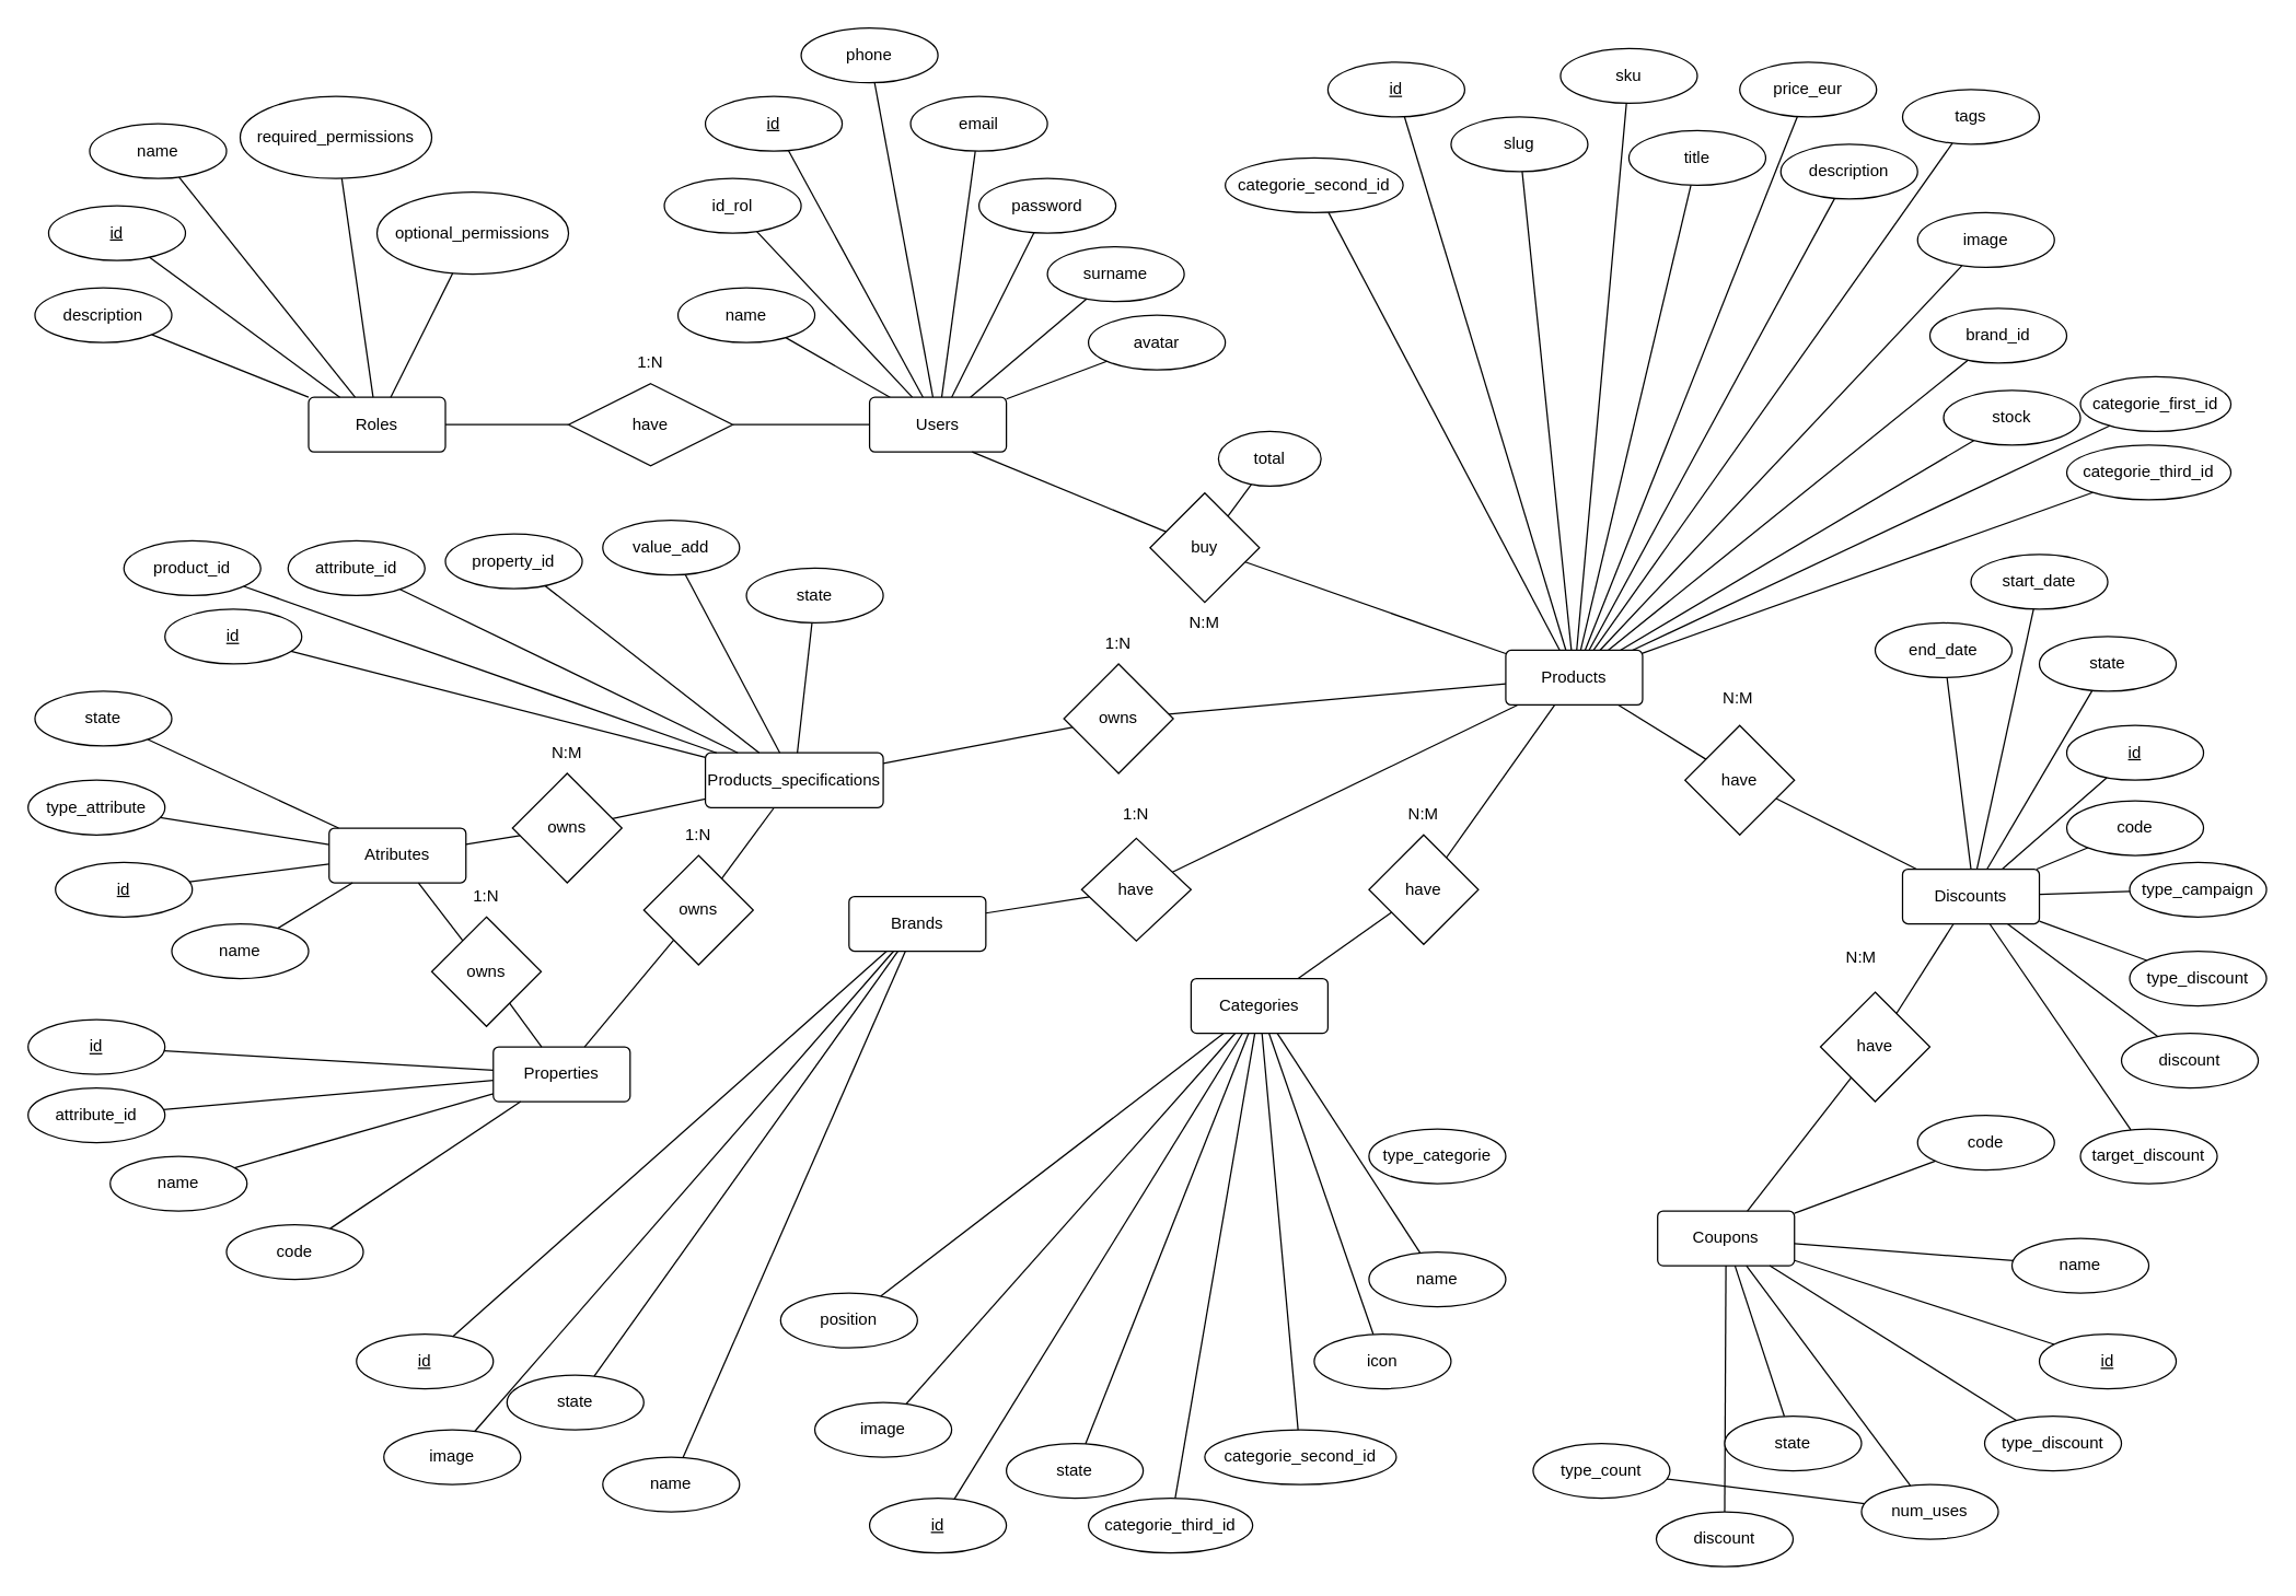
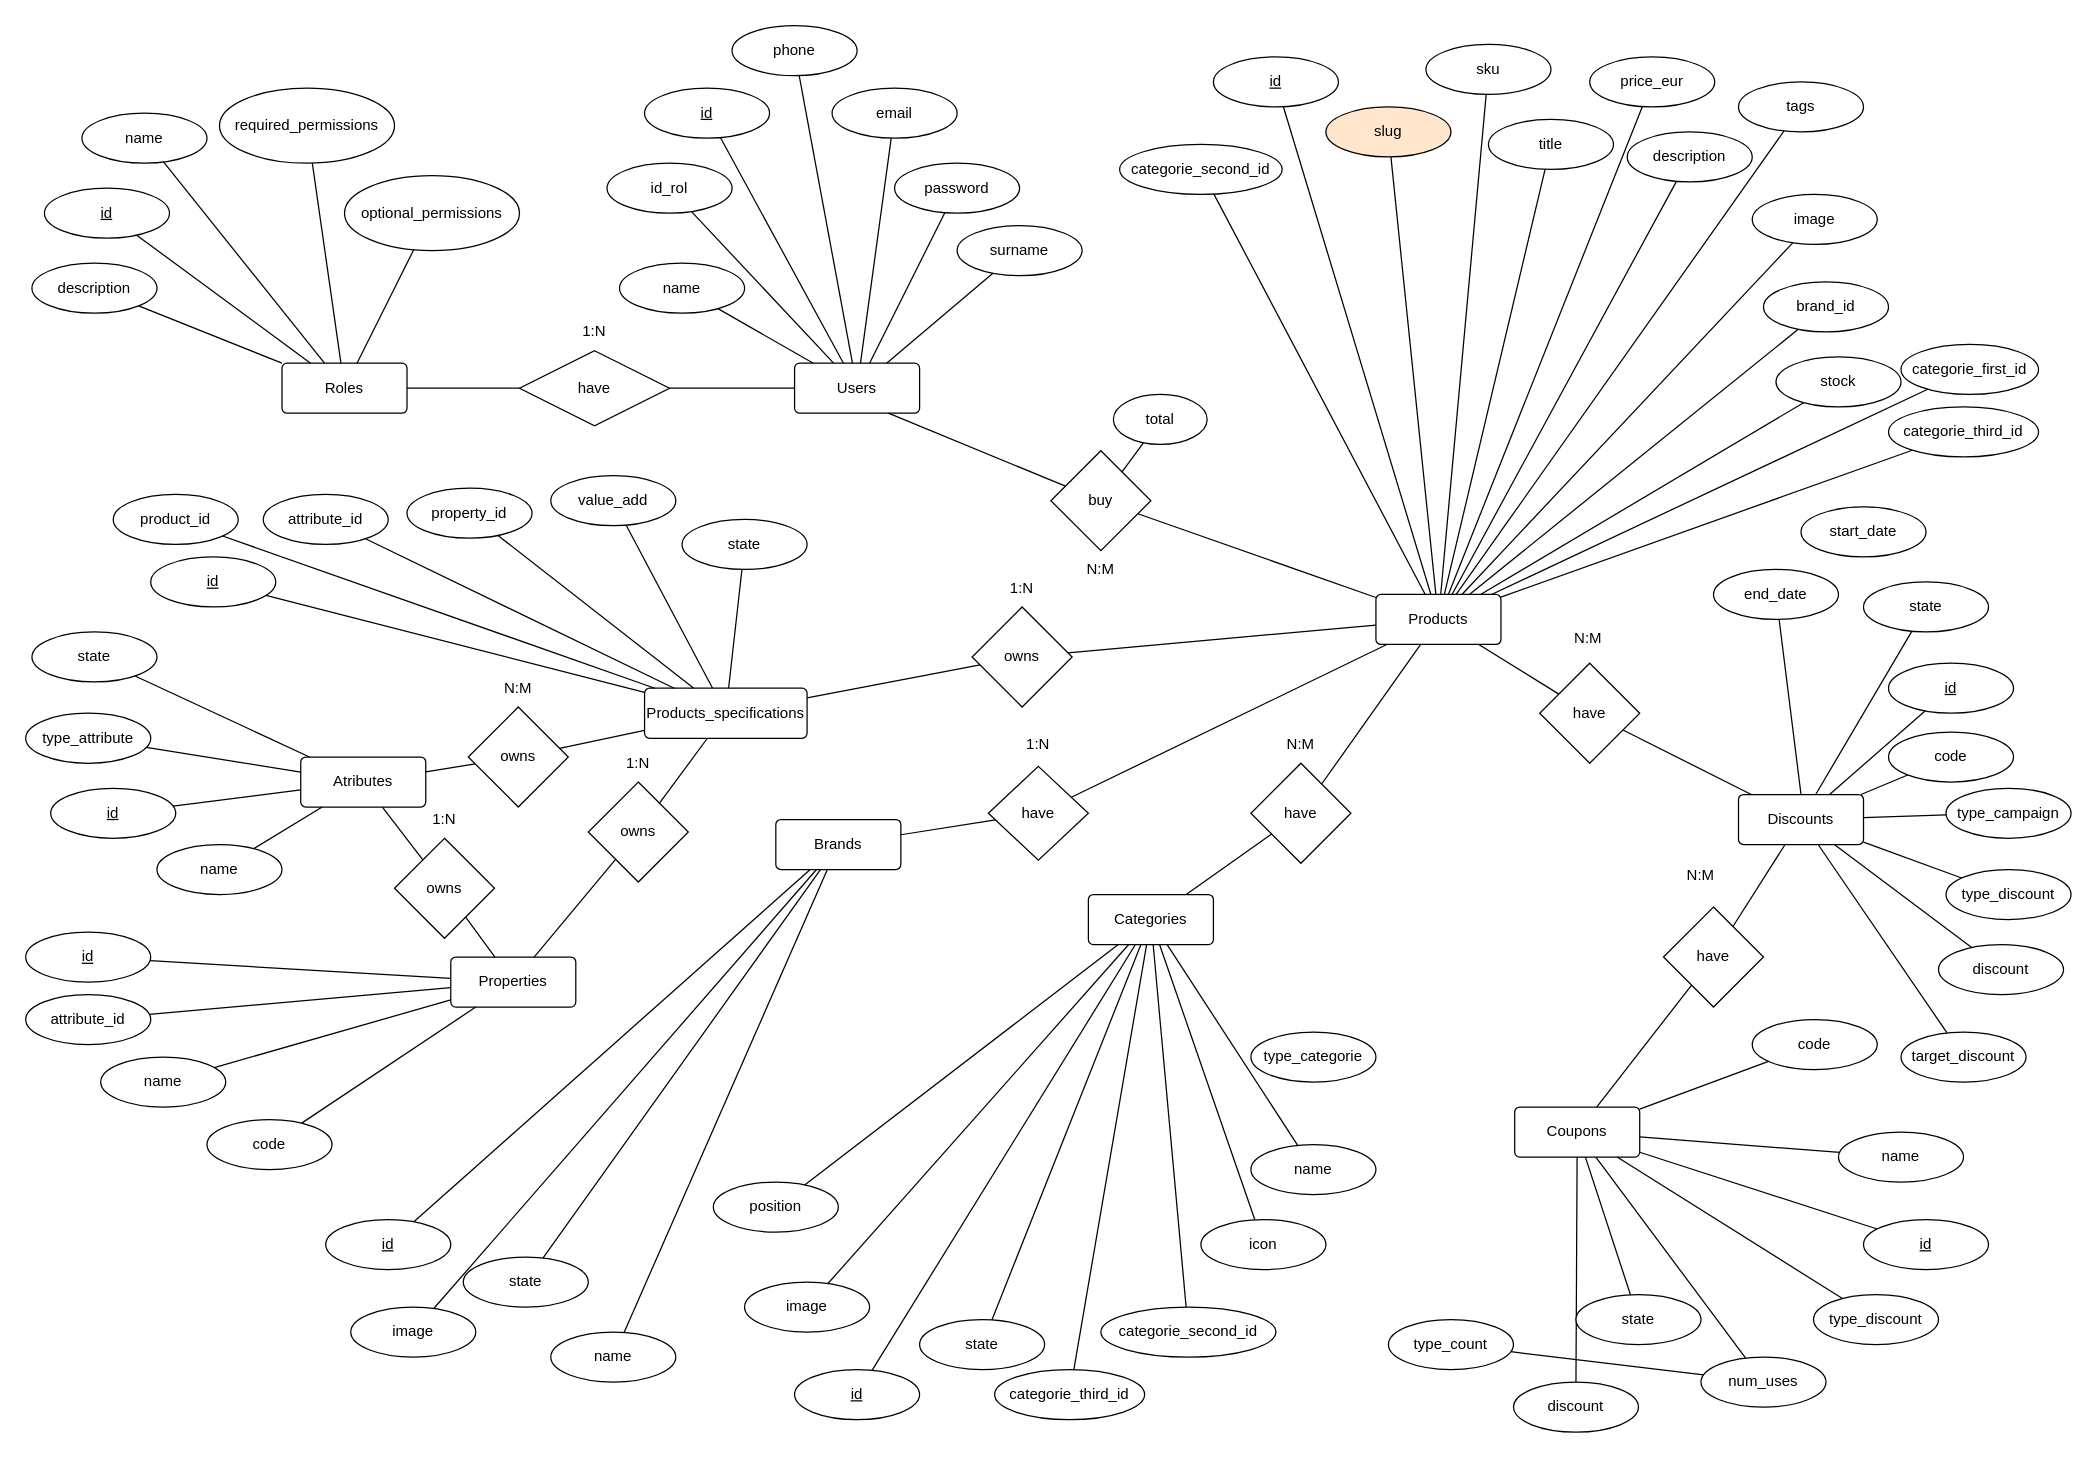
- <mxCell id="112" value="slug" style="ellipse;whiteSpace=wrap;html=1;align=center;" vertex="1" parent="1"><mxGeometry x="1060" y="85" width="100" height="40" as="geometry" /></mxCell>
+ <mxCell id="112" value="slug" style="ellipse;whiteSpace=wrap;html=1;align=center;fillColor=#ffe6cc;" vertex="1" parent="1"><mxGeometry x="1060" y="85" width="100" height="40" as="geometry" /></mxCell>
- <mxCell id="12" value="avatar" style="ellipse;whiteSpace=wrap;html=1;align=center;" vertex="1" parent="1"><mxGeometry x="795" y="230" width="100" height="40" as="geometry" /></mxCell>
- <mxCell id="37" value="" style="endArrow=none;html=1;rounded=0;" edge="1" parent="1" source="40" target="12"><mxGeometry relative="1" as="geometry"><mxPoint x="720" y="320" as="sourcePoint" /><mxPoint x="790" y="224" as="targetPoint" /></mxGeometry></mxCell>
- <mxCell id="107" value="" style="endArrow=none;html=1;rounded=0;" edge="1" parent="1" source="106" target="3"><mxGeometry relative="1" as="geometry"><mxPoint x="1411" y="305" as="sourcePoint" /><mxPoint x="1480" y="570" as="targetPoint" /></mxGeometry></mxCell>
- <mxCell id="84" value="type_count" style="ellipse;whiteSpace=wrap;html=1;align=center;" vertex="1" parent="1"><mxGeometry x="1120" y="1055" width="100" height="40" as="geometry" /></mxCell>
+ <mxCell id="84" value="type_count" style="ellipse;whiteSpace=wrap;html=1;align=center;" vertex="1" parent="1"><mxGeometry x="1110" y="1055" width="100" height="40" as="geometry" /></mxCell>
